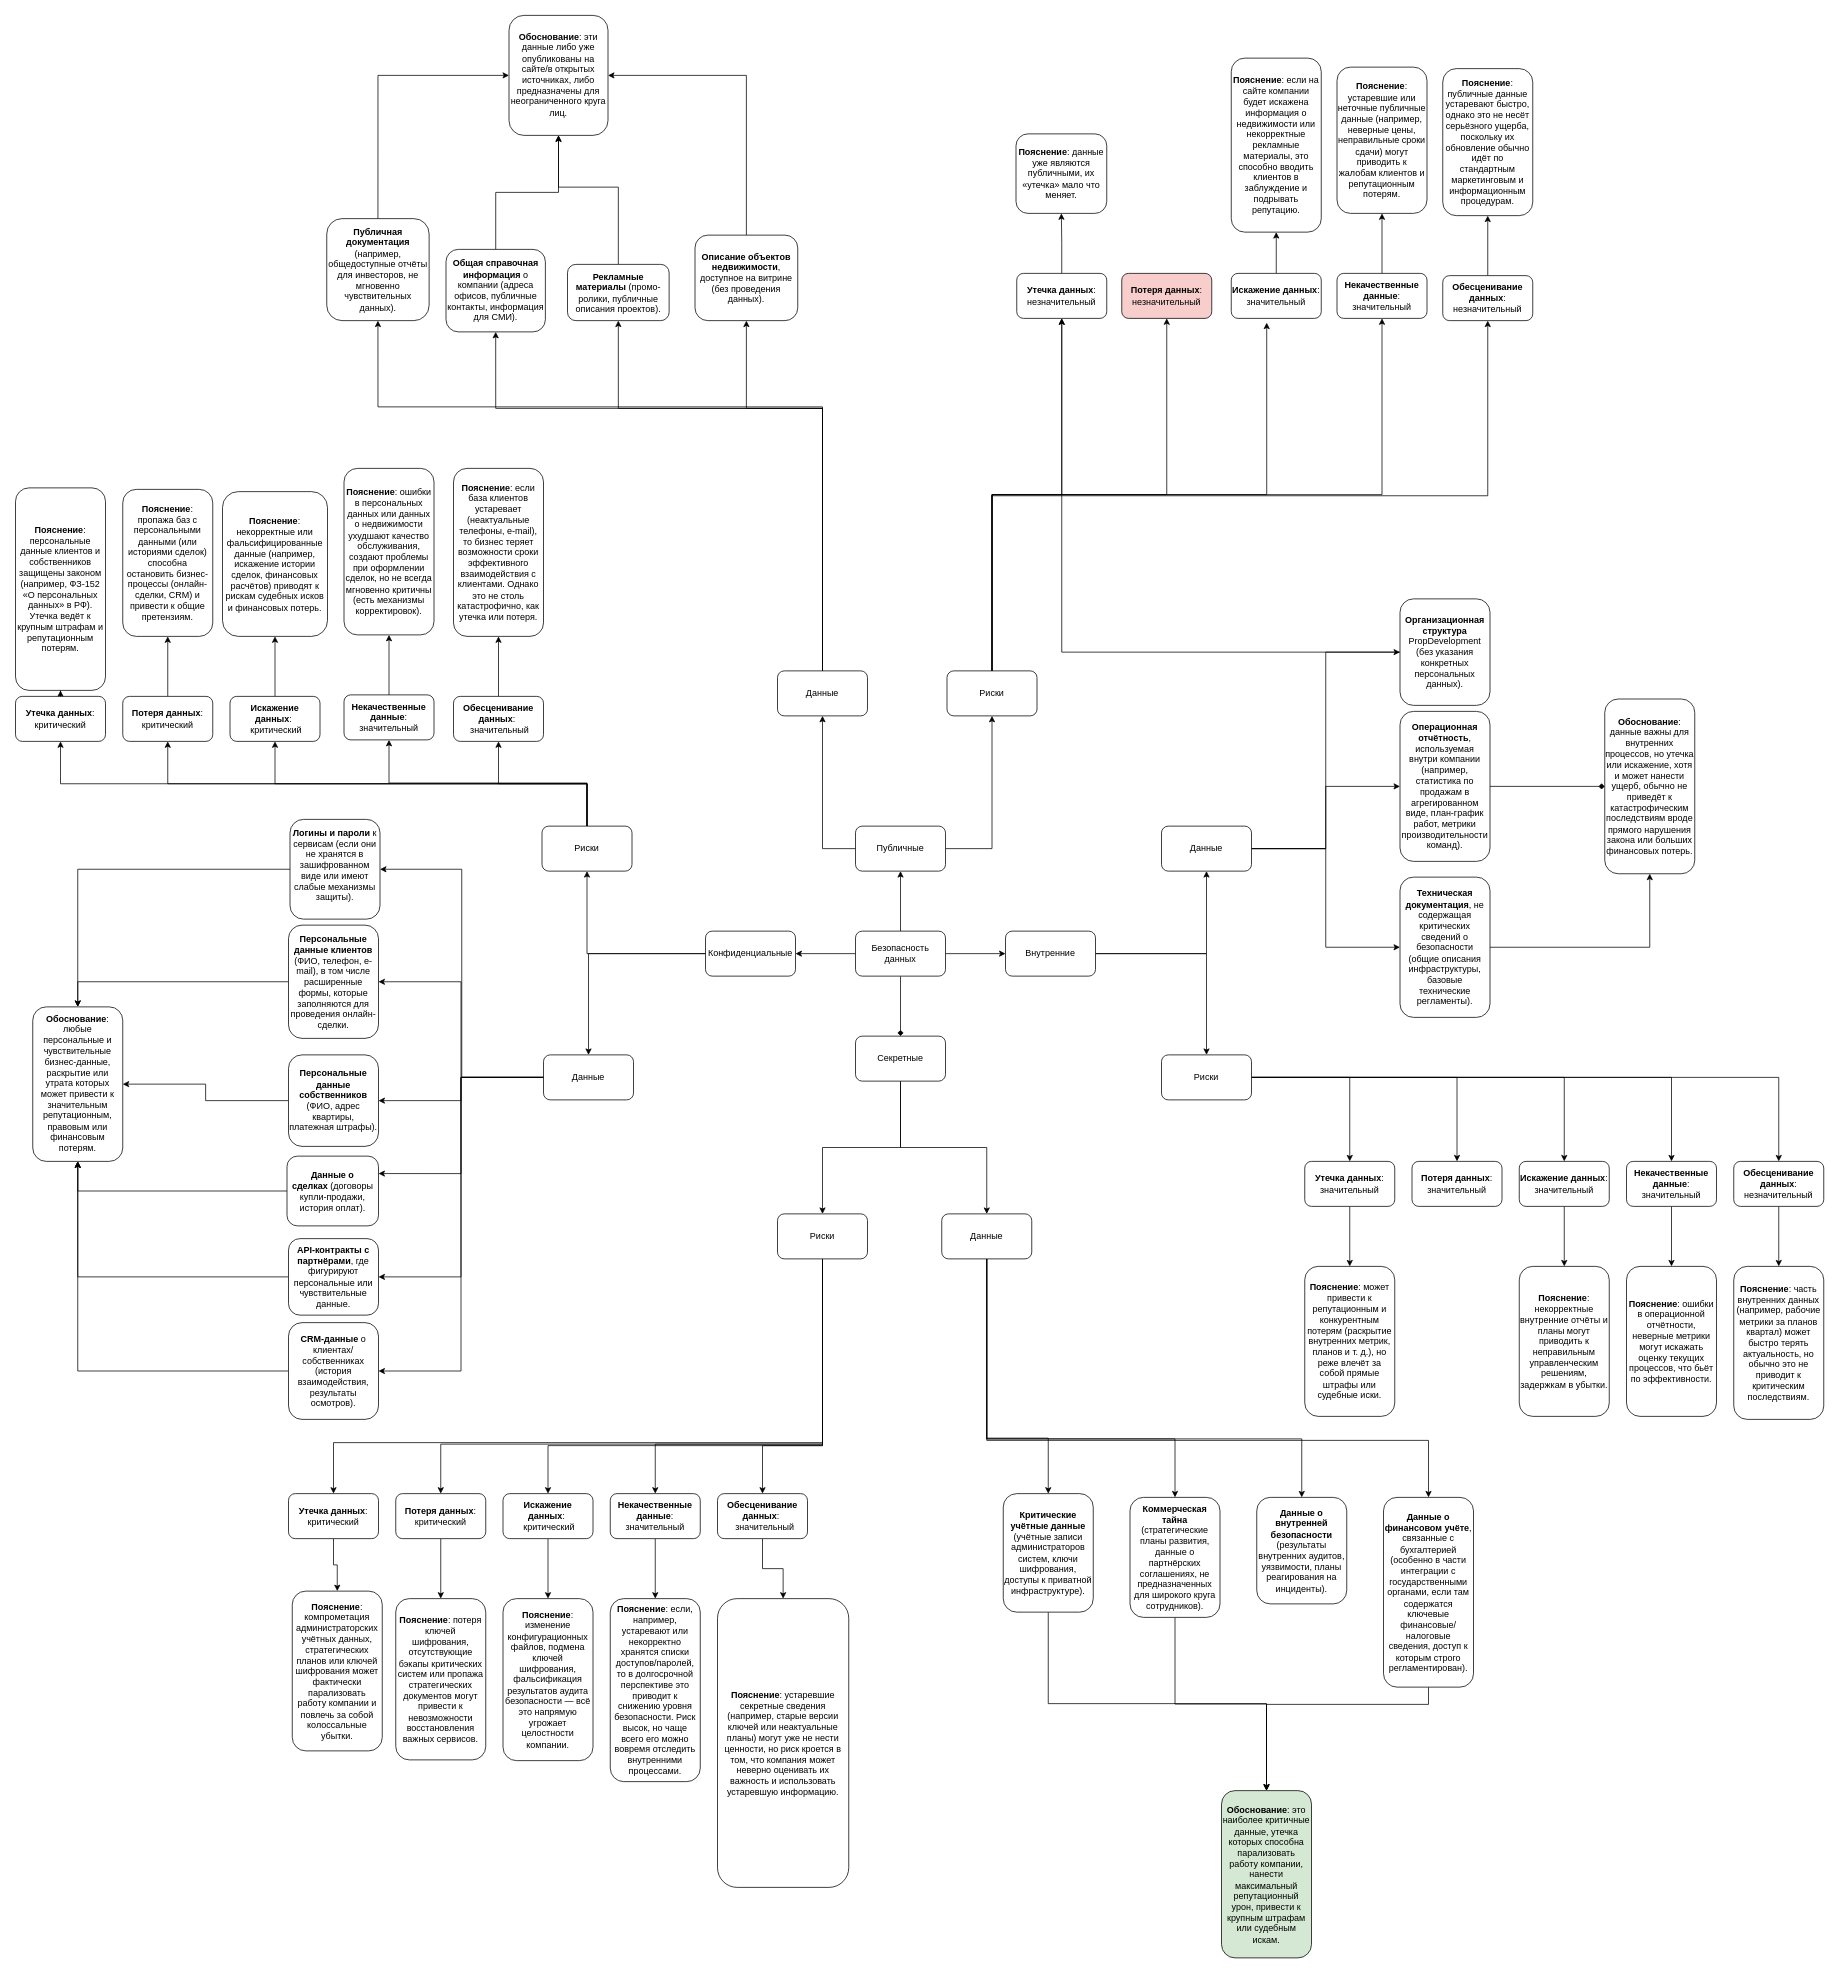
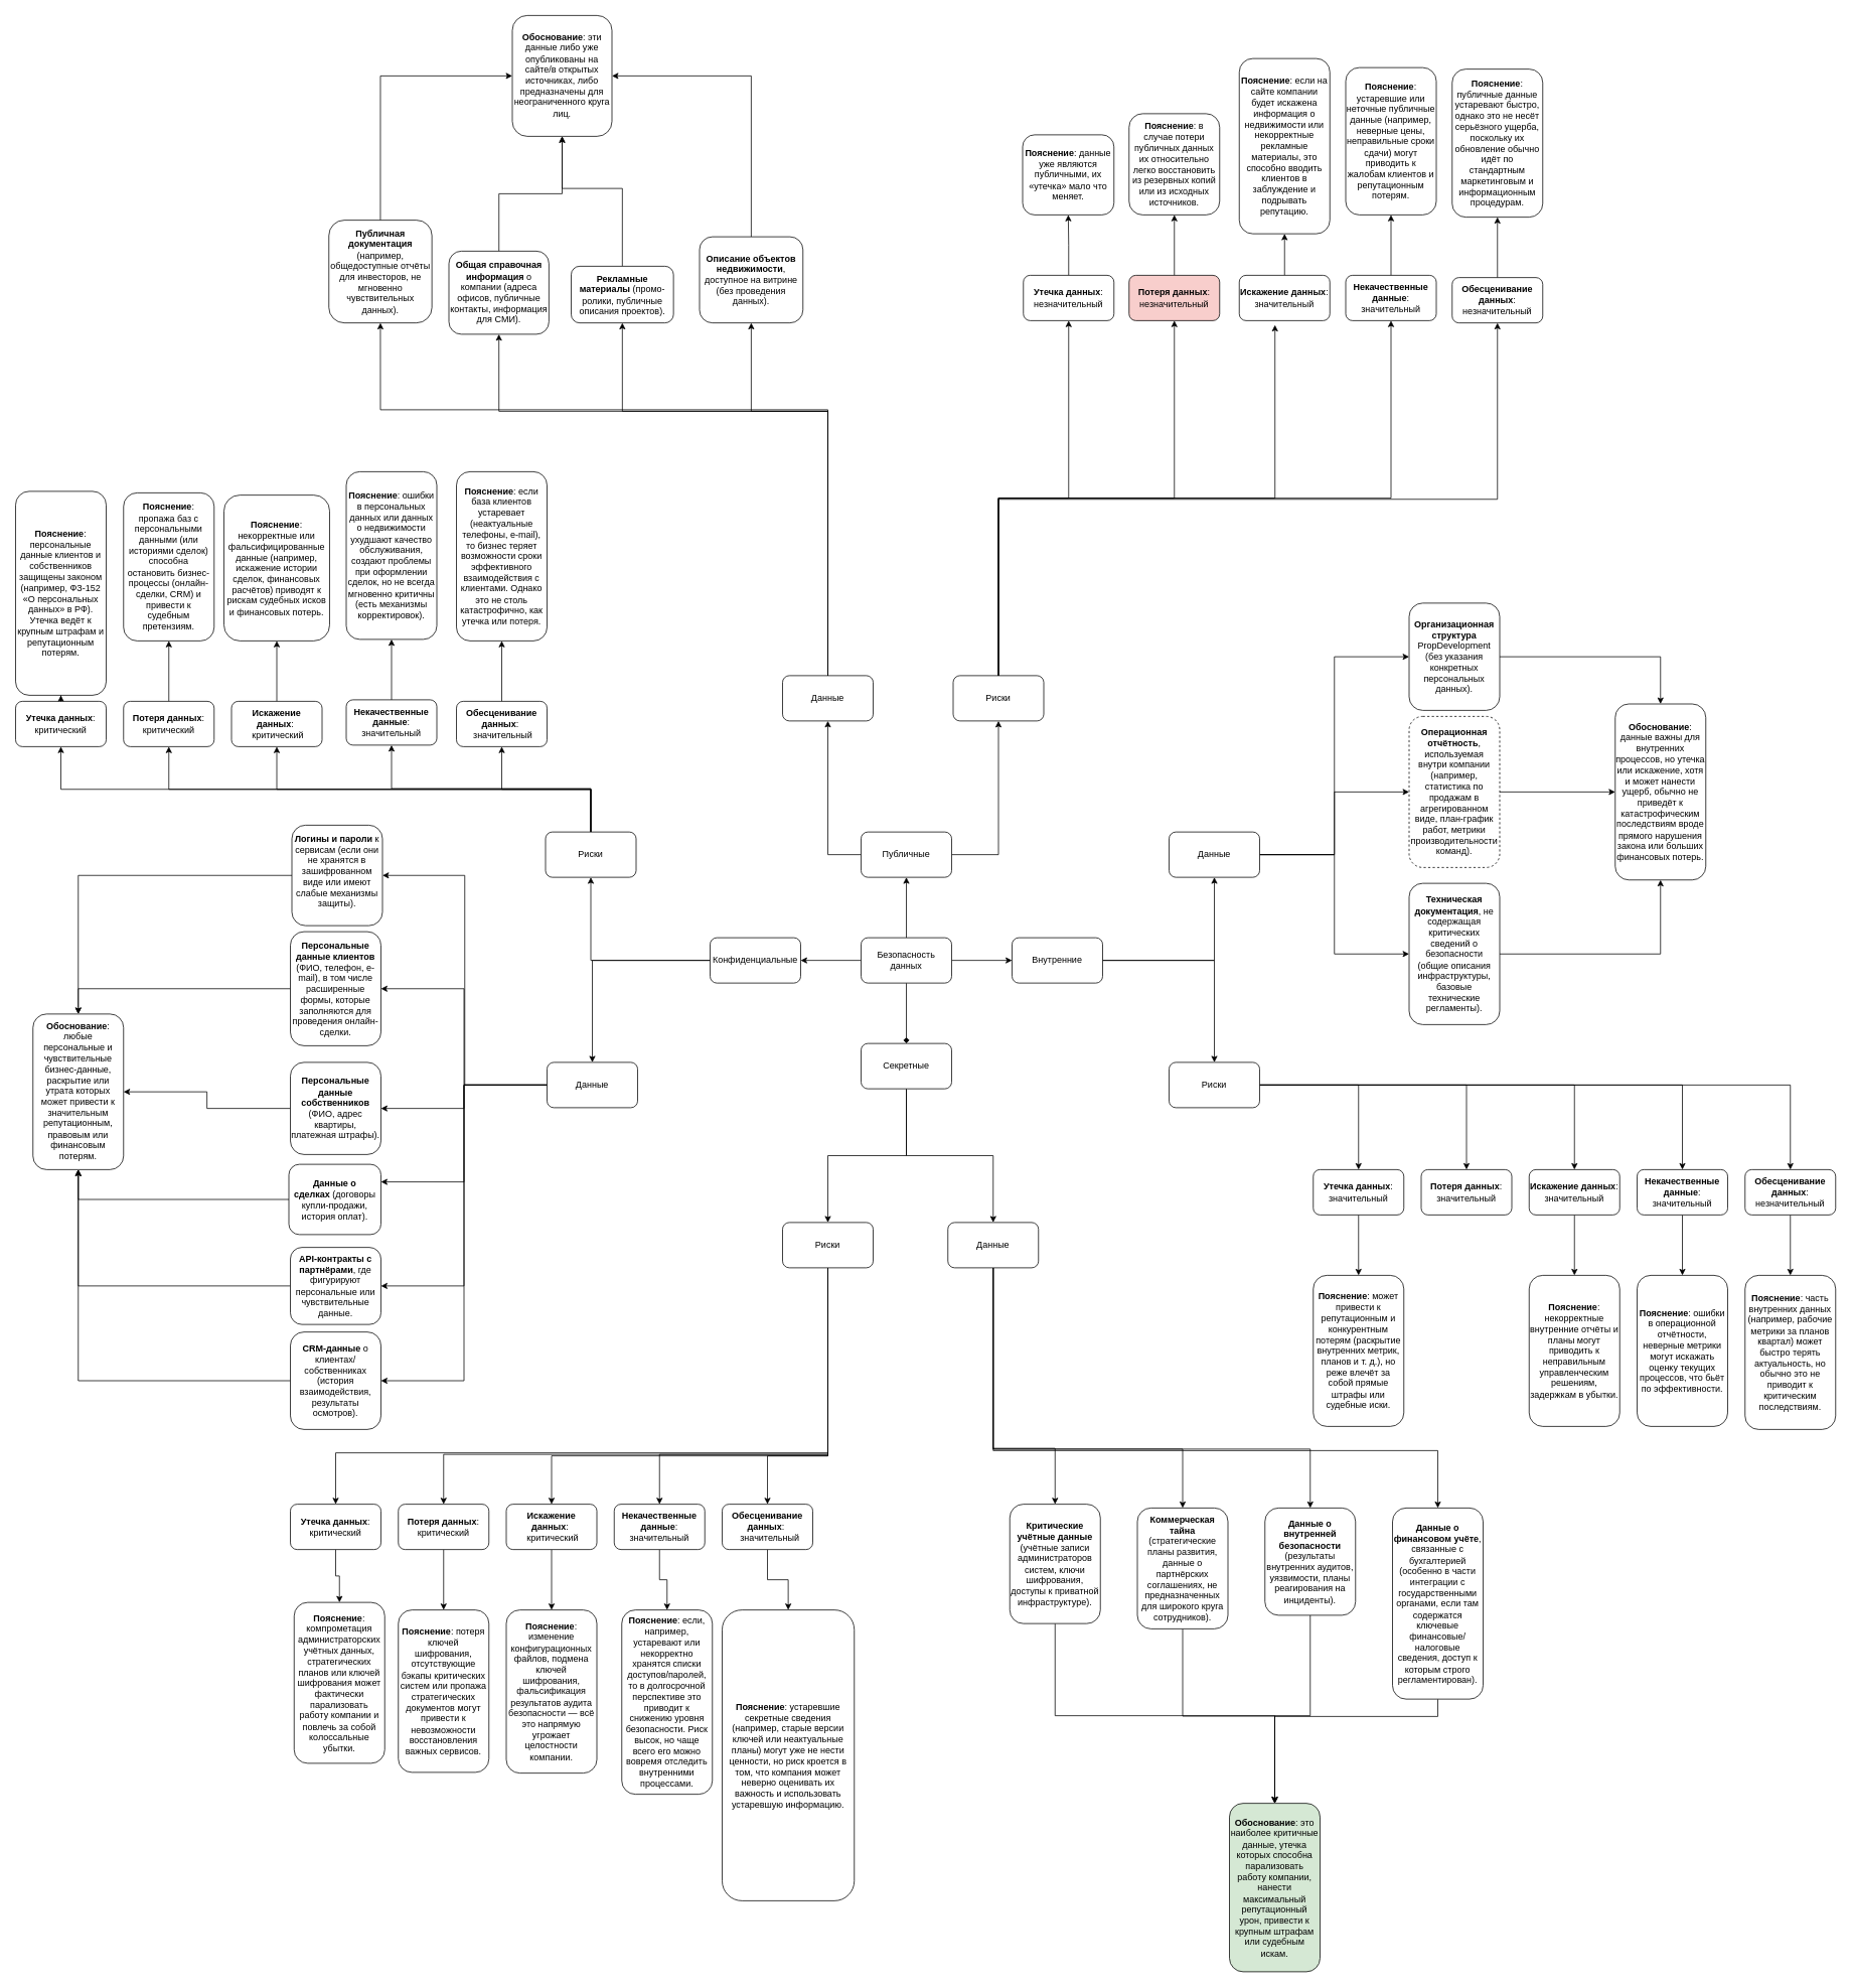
+ <mxCell id="47" value="&lt;strong data-end=&quot;4198&quot; data-start=&quot;4185&quot;&gt;Пояснение&lt;/strong&gt;: в случае потери публичных данных их относительно легко восстановить из резервных копий или из исходных источников." style="whiteSpace=wrap;html=1;rounded=1;" vertex="1" parent="1"><mxGeometry x="1495" y="150" width="120" height="134" as="geometry" /></mxCell>
+ <mxCell id="40" value="" style="edgeStyle=orthogonalEdgeStyle;rounded=0;orthogonalLoop=1;jettySize=auto;html=1;" edge="1" parent="1" source="41" target="47"><mxGeometry relative="1" as="geometry" /></mxCell>
- <mxCell id="142" value="&lt;strong data-end=&quot;6500&quot; data-start=&quot;6487&quot;&gt;Пояснение&lt;/strong&gt;: пропажа баз с персональными данными (или историями сделок) способна остановить бизнес-процессы (онлайн-сделки, CRM) и привести к общие претензиям." style="whiteSpace=wrap;html=1;rounded=1;" vertex="1" parent="1"><mxGeometry x="163" y="652" width="120" height="196" as="geometry" /></mxCell>
+ <mxCell id="142" value="&lt;strong data-end=&quot;6500&quot; data-start=&quot;6487&quot;&gt;Пояснение&lt;/strong&gt;: пропажа баз с персональными данными (или историями сделок) способна остановить бизнес-процессы (онлайн-сделки, CRM) и привести к судебным претензиям." style="whiteSpace=wrap;html=1;rounded=1;" vertex="1" parent="1"><mxGeometry x="163" y="652" width="120" height="196" as="geometry" /></mxCell>
- <mxCell id="117" style="edgeStyle=orthogonalEdgeStyle;rounded=0;orthogonalLoop=1;jettySize=auto;html=1;" edge="1" parent="1" source="118" target="39"><mxGeometry relative="1" as="geometry" /></mxCell>
+ <mxCell id="117" style="edgeStyle=orthogonalEdgeStyle;rounded=0;orthogonalLoop=1;jettySize=auto;html=1;entryX=0.5;entryY=0;entryDx=0;entryDy=0;" edge="1" parent="1" source="118" target="123"><mxGeometry relative="1" as="geometry" /></mxCell>
- <mxCell id="122" value="&lt;strong data-end=&quot;1494&quot; data-start=&quot;1467&quot;&gt;Операционная отчётность&lt;/strong&gt;, используемая внутри компании (например, статистика по продажам в агрегированном виде, план-график работ, метрики производительности команд)." style="rounded=1;whiteSpace=wrap;html=1;" vertex="1" parent="1"><mxGeometry x="1866" y="948" width="120" height="200" as="geometry" /></mxCell>
+ <mxCell id="122" value="&lt;strong data-end=&quot;1494&quot; data-start=&quot;1467&quot;&gt;Операционная отчётность&lt;/strong&gt;, используемая внутри компании (например, статистика по продажам в агрегированном виде, план-график работ, метрики производительности команд)." style="rounded=1;whiteSpace=wrap;html=1;dashed=1;" vertex="1" parent="1"><mxGeometry x="1866" y="948" width="120" height="200" as="geometry" /></mxCell>
- <mxCell id="121" style="edgeStyle=orthogonalEdgeStyle;rounded=0;orthogonalLoop=1;jettySize=auto;html=1;exitX=1;exitY=0.5;exitDx=0;exitDy=0;entryX=0;entryY=0.5;entryDx=0;entryDy=0;endArrow=diamond;" edge="1" parent="1" source="122" target="123"><mxGeometry relative="1" as="geometry" /></mxCell>
+ <mxCell id="121" style="edgeStyle=orthogonalEdgeStyle;rounded=0;orthogonalLoop=1;jettySize=auto;html=1;exitX=1;exitY=0.5;exitDx=0;exitDy=0;entryX=0;entryY=0.5;entryDx=0;entryDy=0;" edge="1" parent="1" source="122" target="123"><mxGeometry relative="1" as="geometry" /></mxCell>
+ <mxCell id="155" style="edgeStyle=orthogonalEdgeStyle;rounded=0;orthogonalLoop=1;jettySize=auto;html=1;entryX=0.5;entryY=0;entryDx=0;entryDy=0;" edge="1" parent="1" source="156" target="159"><mxGeometry relative="1" as="geometry"><Array as="points"><mxPoint x="1735" y="2271" /><mxPoint x="1688" y="2271" /></Array></mxGeometry></mxCell>
- <mxCell id="149" value="&lt;strong data-end=&quot;8284&quot; data-start=&quot;8271&quot;&gt;Пояснение&lt;/strong&gt;: если, например, устаревают или некорректно хранятся списки доступов/паролей, то в долгосрочной перспективе это приводит к снижению уровня безопасности. Риск высок, но чаще всего его можно вовремя отследить внутренними процессами." style="whiteSpace=wrap;html=1;rounded=1;" vertex="1" parent="1"><mxGeometry x="813" y="2131" width="120" height="244" as="geometry" /></mxCell>
+ <mxCell id="149" value="&lt;strong data-end=&quot;8284&quot; data-start=&quot;8271&quot;&gt;Пояснение&lt;/strong&gt;: если, например, устаревают или некорректно хранятся списки доступов/паролей, то в долгосрочной перспективе это приводит к снижению уровня безопасности. Риск высок, но чаще всего его можно вовремя отследить внутренними процессами." style="whiteSpace=wrap;html=1;rounded=1;" vertex="1" parent="1"><mxGeometry x="823" y="2131" width="120" height="244" as="geometry" /></mxCell>
